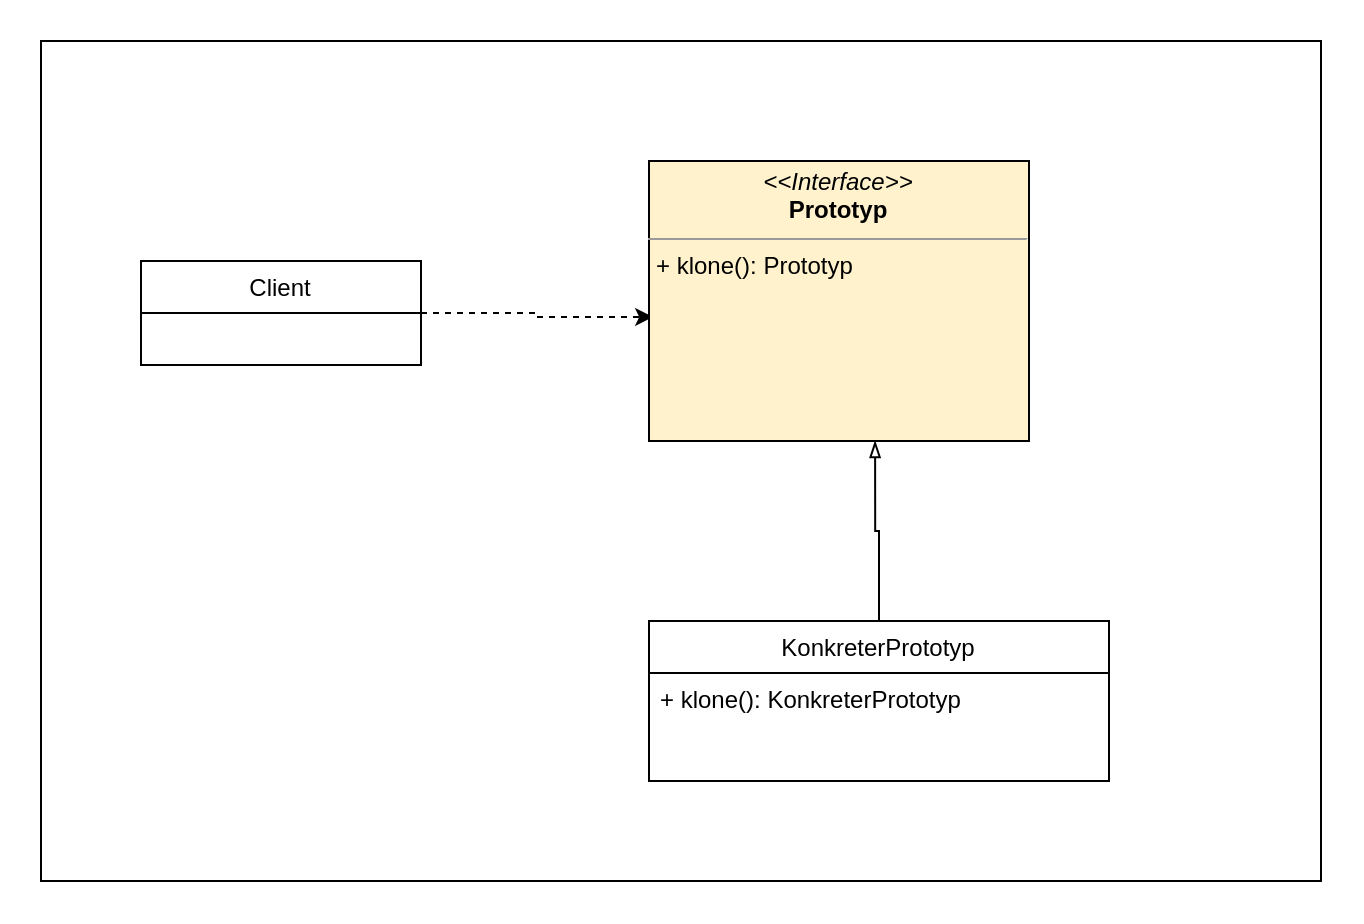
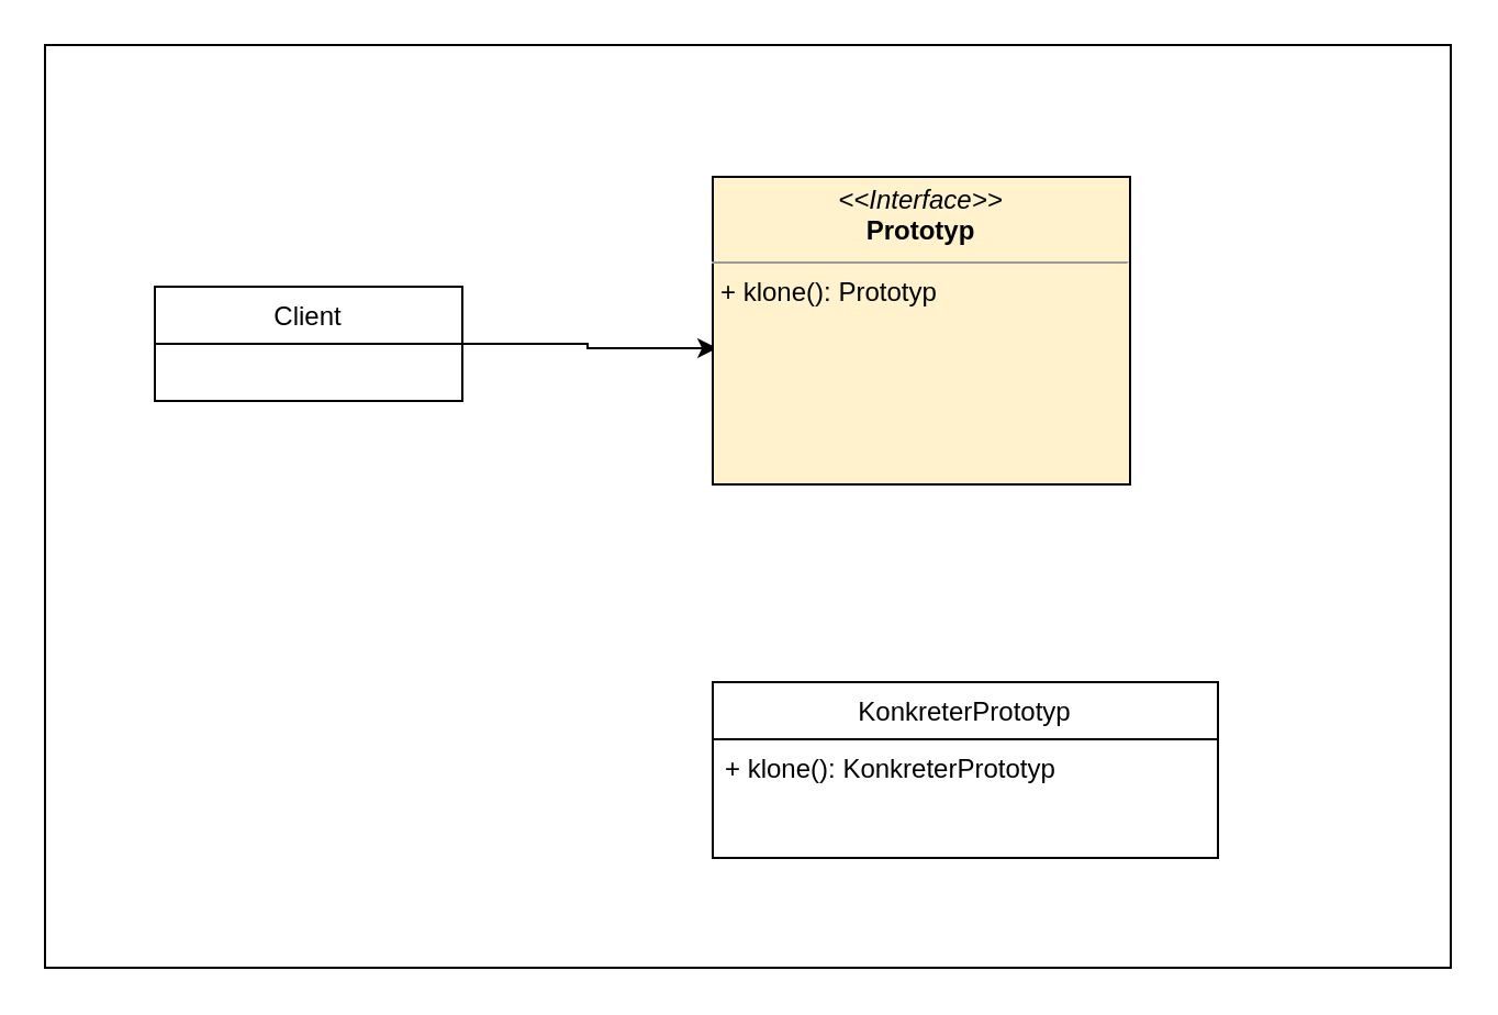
- <mxCell id="3" style="edgeStyle=orthogonalEdgeStyle;rounded=0;orthogonalLoop=1;jettySize=auto;html=1;entryX=0.011;entryY=0.557;entryDx=0;entryDy=0;entryPerimeter=0;dashed=1;" edge="1" parent="1" source="4" target="5"><mxGeometry relative="1" as="geometry" /></mxCell>
+ <mxCell id="3" style="edgeStyle=orthogonalEdgeStyle;rounded=0;orthogonalLoop=1;jettySize=auto;html=1;entryX=0.011;entryY=0.557;entryDx=0;entryDy=0;entryPerimeter=0;" edge="1" parent="1" source="4" target="5"><mxGeometry relative="1" as="geometry" /></mxCell>
- <mxCell id="6" style="edgeStyle=orthogonalEdgeStyle;rounded=0;orthogonalLoop=1;jettySize=auto;html=1;entryX=0.595;entryY=1;entryDx=0;entryDy=0;entryPerimeter=0;endArrow=blockThin;endFill=0;" edge="1" parent="1" source="7" target="5"><mxGeometry relative="1" as="geometry" /></mxCell>
